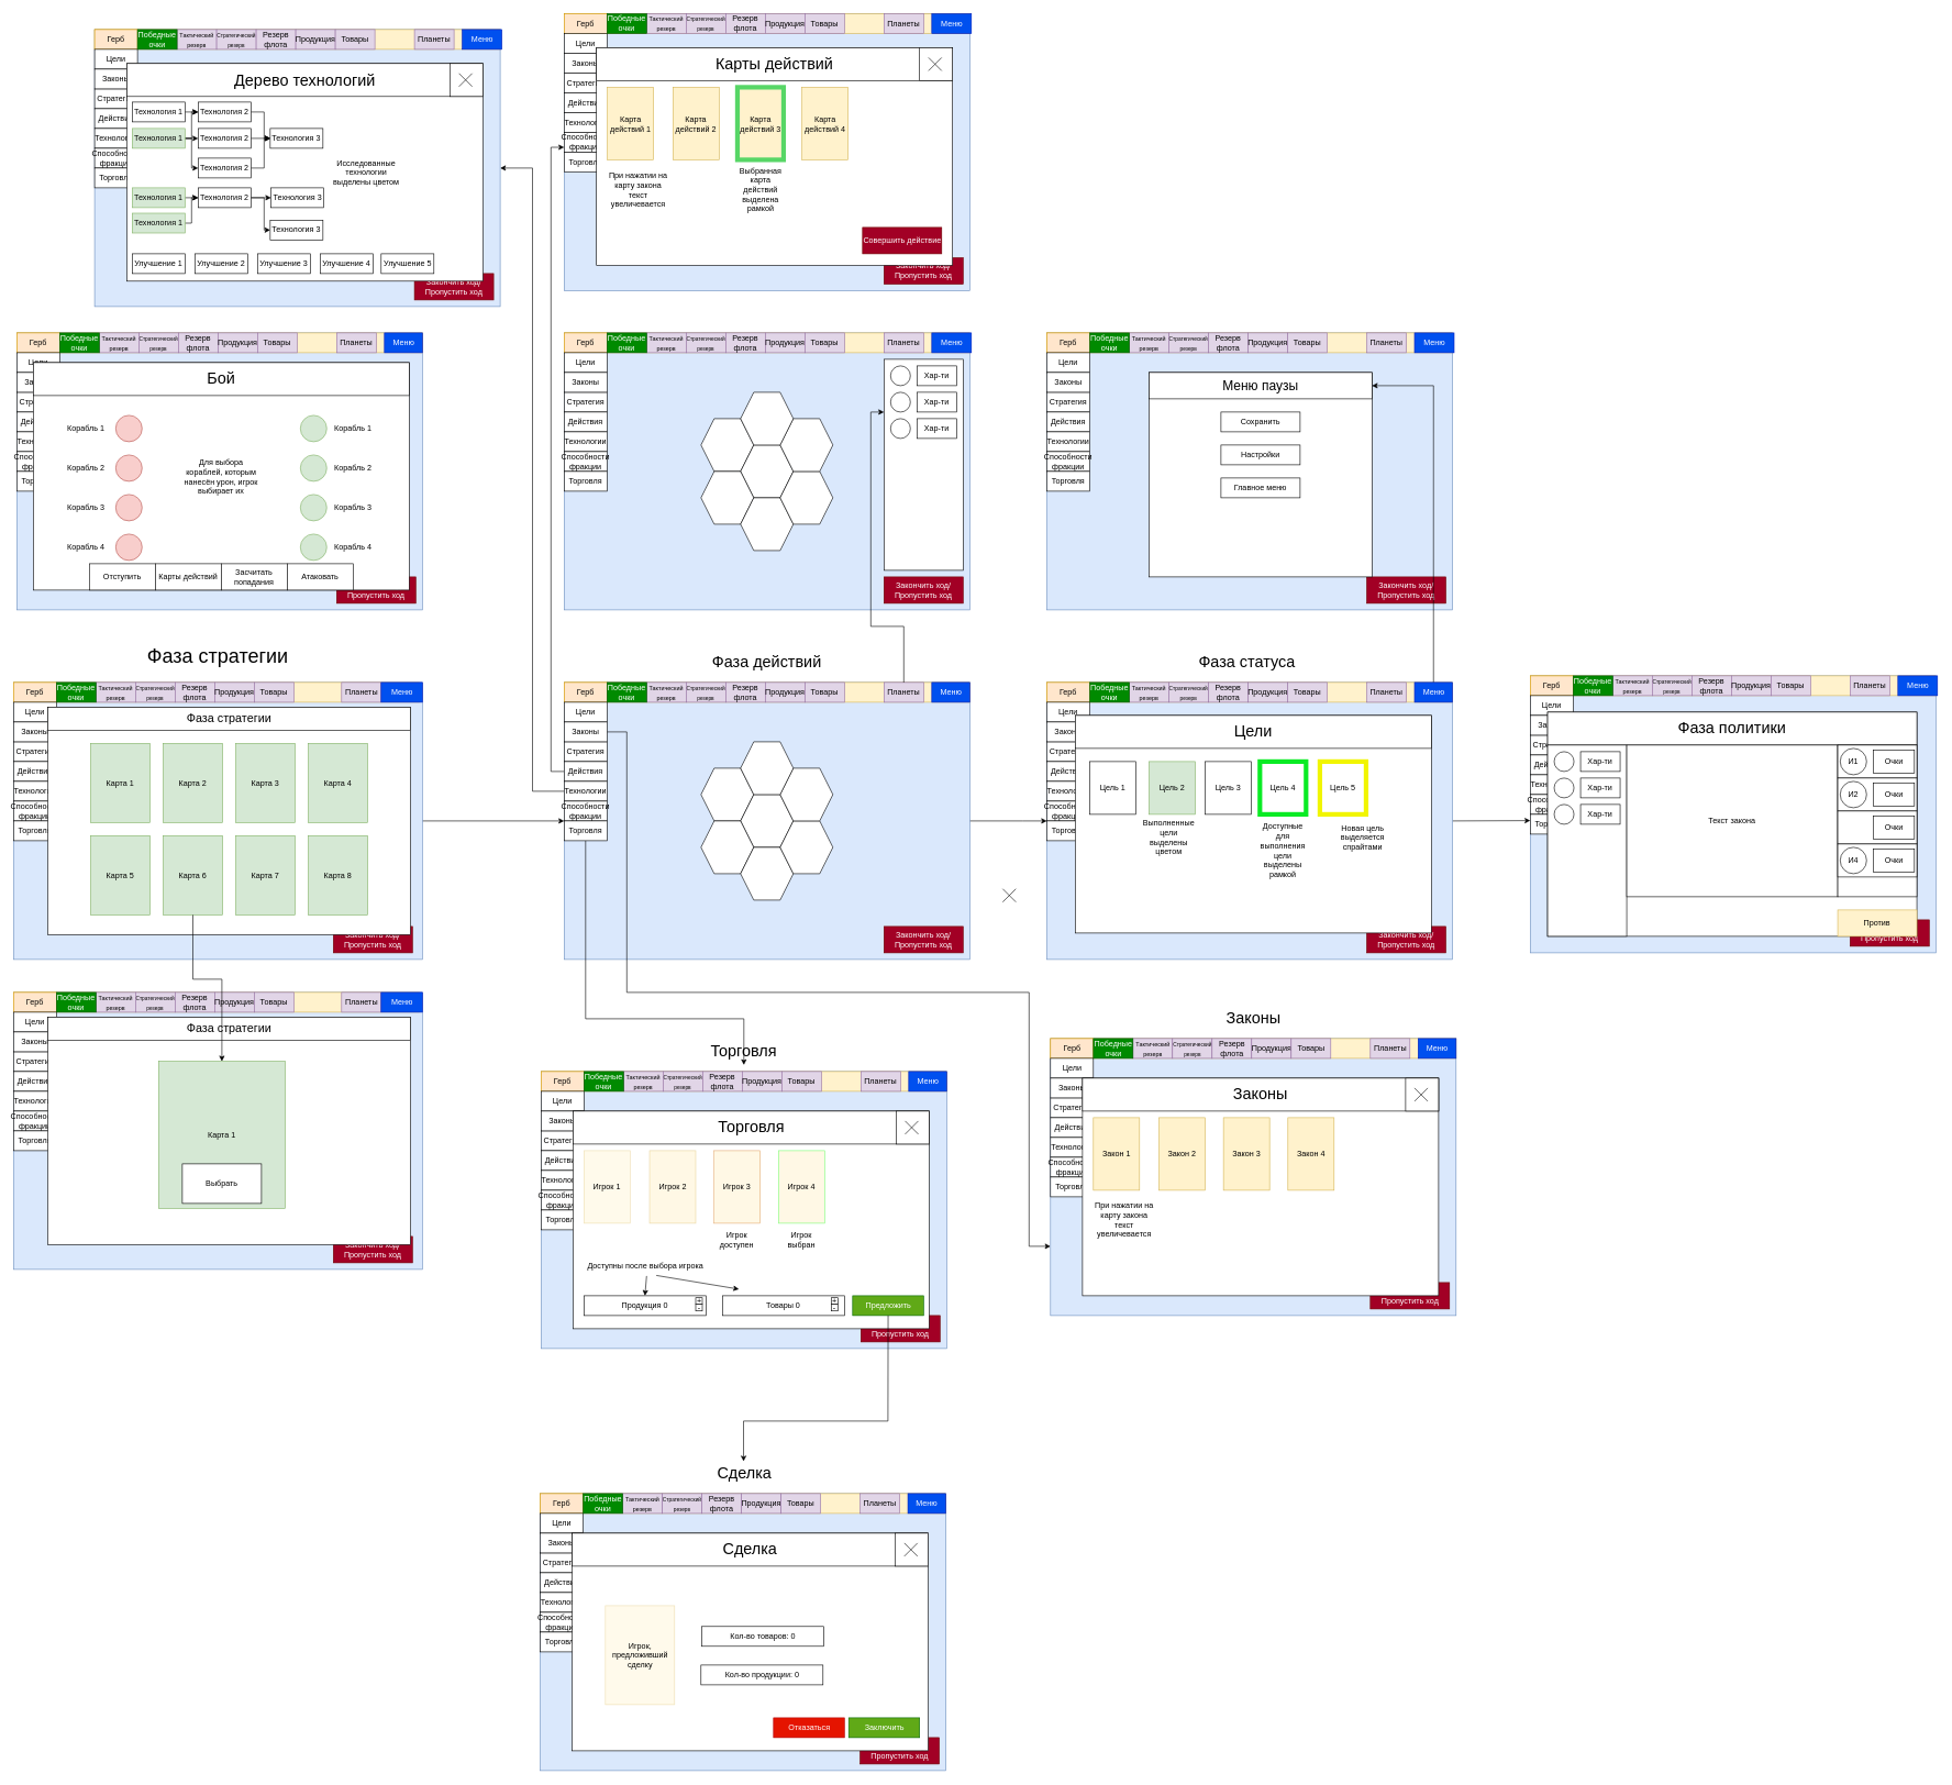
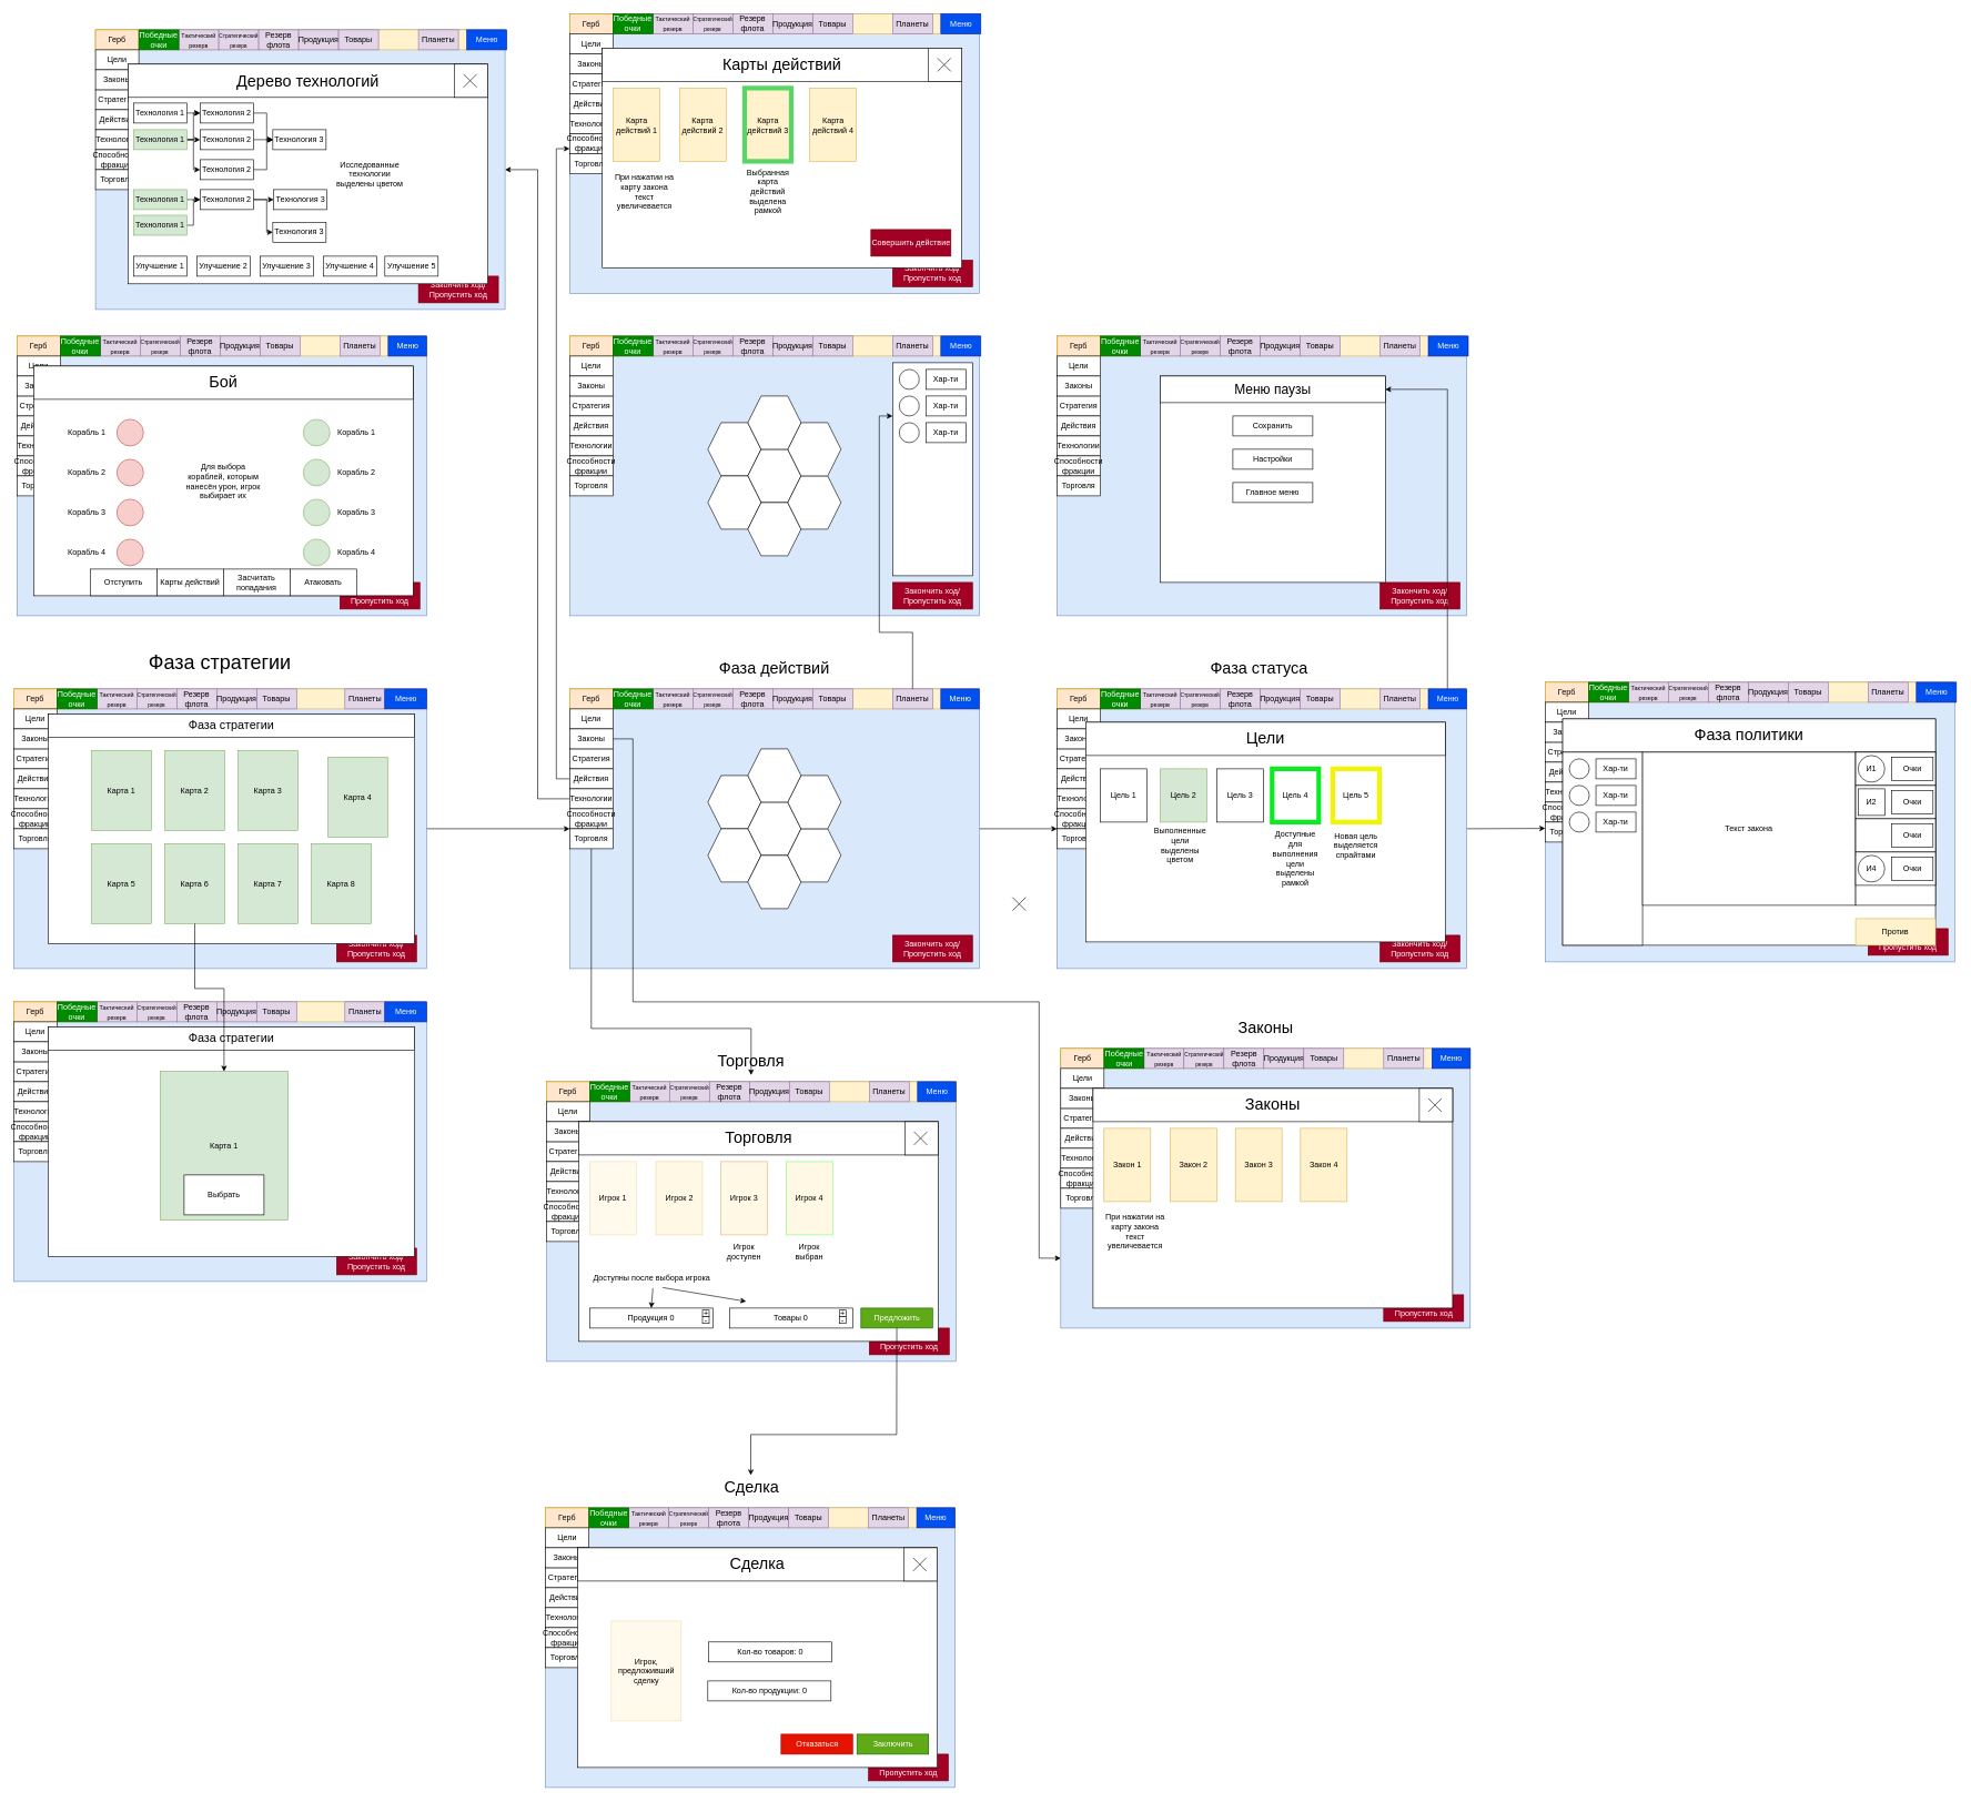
- <mxCell id="139" value="Карта 4" style="rounded=0;whiteSpace=wrap;html=1;fillColor=#d5e8d4;strokeColor=#82b366;movable=1;resizable=1;rotatable=1;deletable=1;editable=1;locked=0;connectable=1;" vertex="1" parent="135"><mxGeometry x="395" y="55" width="90" height="120" as="geometry" /></mxCell>
+ <mxCell id="139" value="Карта 4" style="rounded=0;whiteSpace=wrap;html=1;fillColor=#d5e8d4;strokeColor=#82b366;movable=1;resizable=1;rotatable=1;deletable=1;editable=1;locked=0;connectable=1;" vertex="1" parent="135"><mxGeometry x="420" y="65" width="90" height="120" as="geometry" /></mxCell>
- <mxCell id="193" value="И2" style="ellipse;whiteSpace=wrap;html=1;aspect=fixed;movable=0;resizable=0;rotatable=0;deletable=0;editable=0;locked=1;connectable=0;" vertex="1" parent="174"><mxGeometry x="443.75" y="105" width="40" height="40" as="geometry" /></mxCell>
+ <mxCell id="193" value="И2" style="whiteSpace=wrap;html=1;aspect=fixed;movable=0;resizable=0;rotatable=0;deletable=0;editable=0;locked=1;connectable=0;rounded=0;" vertex="1" parent="174"><mxGeometry x="443.75" y="105" width="40" height="40" as="geometry" /></mxCell>
- <mxCell id="237" value="Новая цель выделяется спрайтами" style="text;html=1;strokeColor=none;fillColor=none;align=center;verticalAlign=middle;whiteSpace=wrap;rounded=0;" vertex="1" parent="1"><mxGeometry x="2036" y="1254" width="60" height="30" as="geometry" /></mxCell>
+ <mxCell id="237" value="Новая цель выделяется спрайтами" style="text;html=1;strokeColor=none;fillColor=none;align=center;verticalAlign=middle;whiteSpace=wrap;rounded=0;" vertex="1" parent="1"><mxGeometry x="2006" y="1254" width="60" height="30" as="geometry" /></mxCell>
